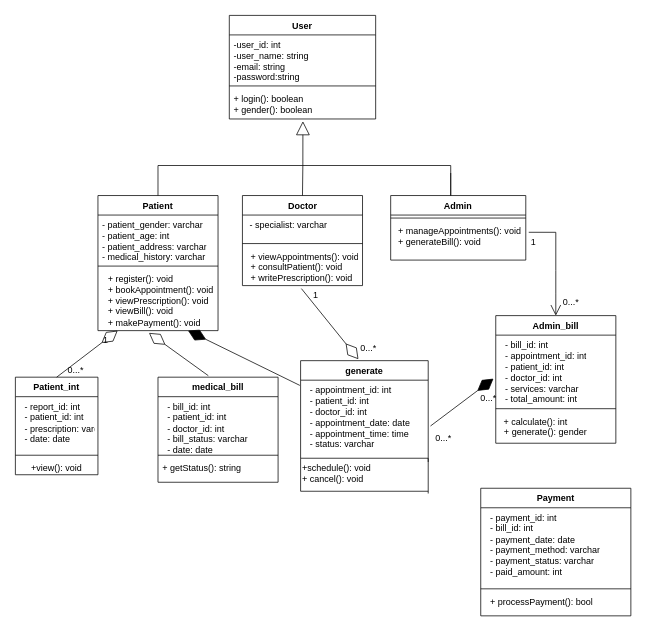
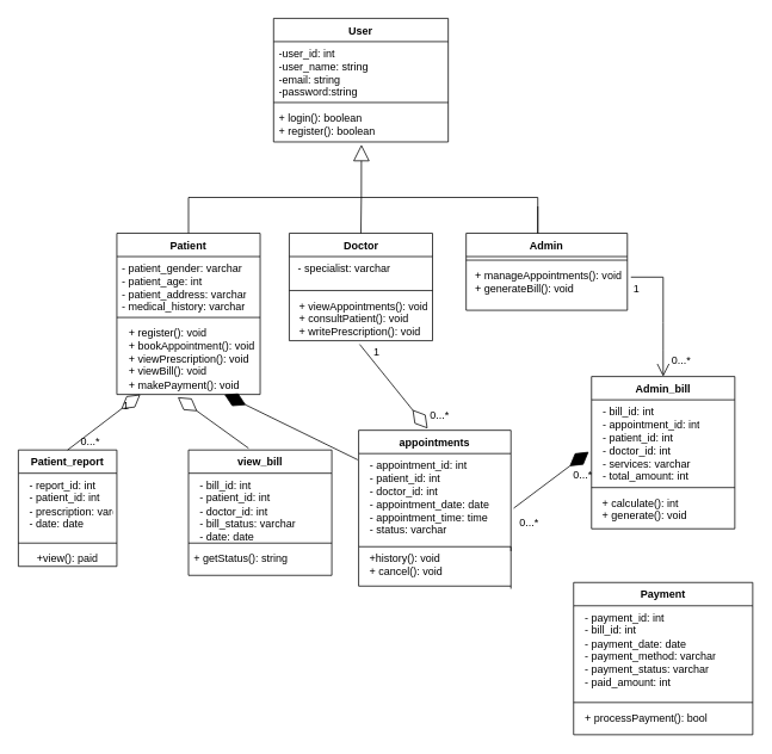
- <mxCell id="5" value="+ login(): boolean&lt;div&gt;+ gender()&lt;span style=&quot;background-color: transparent; color: light-dark(rgb(0, 0, 0), rgb(255, 255, 255));&quot;&gt;: boolean&lt;/span&gt;&lt;/div&gt;" style="text;strokeColor=none;fillColor=none;align=left;verticalAlign=top;spacingLeft=4;spacingRight=4;overflow=hidden;rotatable=0;points=[[0,0.5],[1,0.5]];portConstraint=eastwest;whiteSpace=wrap;html=1;" vertex="1" parent="2"><mxGeometry y="98" width="195" height="40" as="geometry" /></mxCell>
+ <mxCell id="5" value="+ login(): boolean&lt;div&gt;+ register()&lt;span style=&quot;background-color: transparent; color: light-dark(rgb(0, 0, 0), rgb(255, 255, 255));&quot;&gt;: boolean&lt;/span&gt;&lt;/div&gt;" style="text;strokeColor=none;fillColor=none;align=left;verticalAlign=top;spacingLeft=4;spacingRight=4;overflow=hidden;rotatable=0;points=[[0,0.5],[1,0.5]];portConstraint=eastwest;whiteSpace=wrap;html=1;" vertex="1" parent="2"><mxGeometry y="98" width="195" height="40" as="geometry" /></mxCell>
- <mxCell id="26" value="generate" style="swimlane;fontStyle=1;align=center;verticalAlign=top;childLayout=stackLayout;horizontal=1;startSize=26;horizontalStack=0;resizeParent=1;resizeParentMax=0;resizeLast=0;collapsible=1;marginBottom=0;whiteSpace=wrap;html=1;" vertex="1" parent="1"><mxGeometry x="400" y="480" width="170" height="130" as="geometry" /></mxCell>
+ <mxCell id="26" value="appointments" style="swimlane;fontStyle=1;align=center;verticalAlign=top;childLayout=stackLayout;horizontal=1;startSize=26;horizontalStack=0;resizeParent=1;resizeParentMax=0;resizeLast=0;collapsible=1;marginBottom=0;whiteSpace=wrap;html=1;" vertex="1" parent="1"><mxGeometry x="400" y="480" width="170" height="130" as="geometry" /></mxCell>
- <mxCell id="28" value="Patient_int" style="swimlane;fontStyle=1;align=center;verticalAlign=top;childLayout=stackLayout;horizontal=1;startSize=26;horizontalStack=0;resizeParent=1;resizeParentMax=0;resizeLast=0;collapsible=1;marginBottom=0;whiteSpace=wrap;html=1;" vertex="1" parent="1"><mxGeometry x="20" y="502" width="110" height="130" as="geometry" /></mxCell>
+ <mxCell id="28" value="Patient_report" style="swimlane;fontStyle=1;align=center;verticalAlign=top;childLayout=stackLayout;horizontal=1;startSize=26;horizontalStack=0;resizeParent=1;resizeParentMax=0;resizeLast=0;collapsible=1;marginBottom=0;whiteSpace=wrap;html=1;" vertex="1" parent="1"><mxGeometry x="20" y="502" width="110" height="130" as="geometry" /></mxCell>
- <mxCell id="40" value="medical_bill" style="swimlane;fontStyle=1;align=center;verticalAlign=top;childLayout=stackLayout;horizontal=1;startSize=26;horizontalStack=0;resizeParent=1;resizeParentMax=0;resizeLast=0;collapsible=1;marginBottom=0;whiteSpace=wrap;html=1;" vertex="1" parent="1"><mxGeometry x="210" y="502" width="160" height="140" as="geometry" /></mxCell>
+ <mxCell id="40" value="view_bill" style="swimlane;fontStyle=1;align=center;verticalAlign=top;childLayout=stackLayout;horizontal=1;startSize=26;horizontalStack=0;resizeParent=1;resizeParentMax=0;resizeLast=0;collapsible=1;marginBottom=0;whiteSpace=wrap;html=1;" vertex="1" parent="1"><mxGeometry x="210" y="502" width="160" height="140" as="geometry" /></mxCell>
- <mxCell id="39" value="&lt;div style=&quot;text-align: justify;&quot;&gt;&amp;nbsp; + calculate(): int&amp;nbsp; &amp;nbsp; &amp;nbsp; &amp;nbsp; &amp;nbsp; &amp;nbsp; &amp;nbsp; &amp;nbsp; &amp;nbsp;&lt;/div&gt;&lt;div style=&quot;text-align: justify;&quot;&gt;&amp;nbsp; + generate(): gender&amp;nbsp; &amp;nbsp; &amp;nbsp; &amp;nbsp; &amp;nbsp; &amp;nbsp; &amp;nbsp;&amp;nbsp;&lt;/div&gt;" style="text;strokeColor=none;fillColor=none;align=right;verticalAlign=top;spacingLeft=4;spacingRight=4;overflow=hidden;rotatable=0;points=[[0,0.5],[1,0.5]];portConstraint=eastwest;whiteSpace=wrap;html=1;" vertex="1" parent="36"><mxGeometry y="128" width="160" height="42" as="geometry" /></mxCell>
+ <mxCell id="39" value="&lt;div style=&quot;text-align: justify;&quot;&gt;&amp;nbsp; + calculate(): int&amp;nbsp; &amp;nbsp; &amp;nbsp; &amp;nbsp; &amp;nbsp; &amp;nbsp; &amp;nbsp; &amp;nbsp; &amp;nbsp;&lt;/div&gt;&lt;div style=&quot;text-align: justify;&quot;&gt;&amp;nbsp; + generate(): void&amp;nbsp; &amp;nbsp; &amp;nbsp; &amp;nbsp; &amp;nbsp; &amp;nbsp; &amp;nbsp;&amp;nbsp;&lt;/div&gt;" style="text;strokeColor=none;fillColor=none;align=right;verticalAlign=top;spacingLeft=4;spacingRight=4;overflow=hidden;rotatable=0;points=[[0,0.5],[1,0.5]];portConstraint=eastwest;whiteSpace=wrap;html=1;" vertex="1" parent="36"><mxGeometry y="128" width="160" height="42" as="geometry" /></mxCell>
- <mxCell id="31" value="&lt;div style=&quot;text-align: justify;&quot;&gt;&lt;span style=&quot;background-color: transparent; color: light-dark(rgb(0, 0, 0), rgb(255, 255, 255));&quot;&gt;+view(): void&lt;/span&gt;&lt;/div&gt;" style="text;strokeColor=none;fillColor=none;align=center;verticalAlign=top;spacingLeft=4;spacingRight=4;overflow=hidden;rotatable=0;points=[[0,0.5],[1,0.5]];portConstraint=eastwest;whiteSpace=wrap;html=1;" vertex="1" parent="28"><mxGeometry y="108" width="110" height="22" as="geometry" /></mxCell>
+ <mxCell id="31" value="&lt;div style=&quot;text-align: justify;&quot;&gt;&lt;span style=&quot;background-color: transparent; color: light-dark(rgb(0, 0, 0), rgb(255, 255, 255));&quot;&gt;+view(): paid&lt;/span&gt;&lt;/div&gt;" style="text;strokeColor=none;fillColor=none;align=center;verticalAlign=top;spacingLeft=4;spacingRight=4;overflow=hidden;rotatable=0;points=[[0,0.5],[1,0.5]];portConstraint=eastwest;whiteSpace=wrap;html=1;" vertex="1" parent="28"><mxGeometry y="108" width="110" height="22" as="geometry" /></mxCell>
- <mxCell id="32" value="&lt;div style=&quot;text-align: justify; text-wrap-mode: nowrap;&quot;&gt;&lt;div&gt;&lt;span style=&quot;background-color: transparent; color: light-dark(rgb(0, 0, 0), rgb(255, 255, 255));&quot;&gt;&amp;nbsp; +schedule(): void&lt;/span&gt;&lt;/div&gt;&lt;div&gt;&amp;nbsp; + cancel(): void&lt;/div&gt;&lt;div style=&quot;text-align: justify;&quot;&gt;&lt;br style=&quot;text-align: center;&quot;&gt;&lt;/div&gt;&lt;/div&gt;" style="text;strokeColor=none;fillColor=none;align=right;verticalAlign=top;spacingLeft=4;spacingRight=4;overflow=hidden;rotatable=0;points=[[0,0.5],[1,0.5]];portConstraint=eastwest;whiteSpace=wrap;html=1;" vertex="1" parent="1"><mxGeometry x="330" y="610" width="170" height="32" as="geometry" /></mxCell>
+ <mxCell id="32" value="&lt;div style=&quot;text-align: justify; text-wrap-mode: nowrap;&quot;&gt;&lt;div&gt;&lt;span style=&quot;background-color: transparent; color: light-dark(rgb(0, 0, 0), rgb(255, 255, 255));&quot;&gt;&amp;nbsp; +history(): void&lt;/span&gt;&lt;/div&gt;&lt;div&gt;&amp;nbsp; + cancel(): void&lt;/div&gt;&lt;div style=&quot;text-align: justify;&quot;&gt;&lt;br style=&quot;text-align: center;&quot;&gt;&lt;/div&gt;&lt;/div&gt;" style="text;strokeColor=none;fillColor=none;align=right;verticalAlign=top;spacingLeft=4;spacingRight=4;overflow=hidden;rotatable=0;points=[[0,0.5],[1,0.5]];portConstraint=eastwest;whiteSpace=wrap;html=1;" vertex="1" parent="1"><mxGeometry x="330" y="610" width="170" height="32" as="geometry" /></mxCell>
